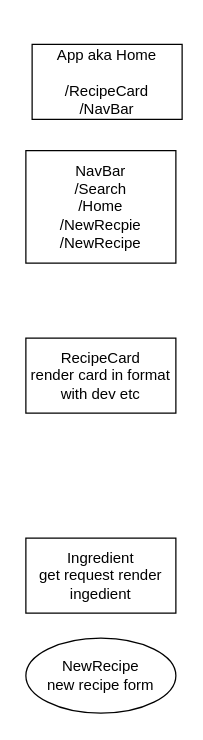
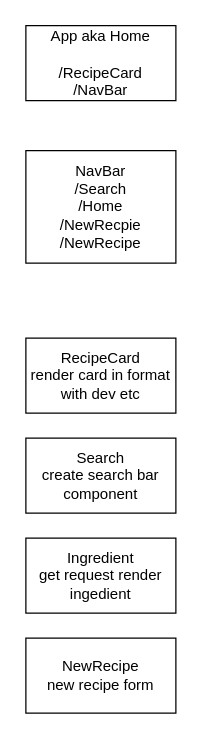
- <mxCell id="4" value="App aka Home&lt;br&gt;&lt;br&gt;/RecipeCard&lt;br&gt;/NavBar" style="rounded=0;whiteSpace=wrap;html=1;" parent="1" vertex="1"><mxGeometry x="25" y="35" width="120" height="60" as="geometry" /></mxCell>
+ <mxCell id="4" value="App aka Home&lt;br&gt;&lt;br&gt;/RecipeCard&lt;br&gt;/NavBar" style="rounded=0;whiteSpace=wrap;html=1;" parent="1" vertex="1"><mxGeometry x="20" y="20" width="120" height="60" as="geometry" /></mxCell>
+ <mxCell id="5" value="Search&lt;br&gt;create search bar component" style="rounded=0;whiteSpace=wrap;html=1;" parent="1" vertex="1"><mxGeometry x="20" y="350" width="120" height="60" as="geometry" /></mxCell>
- <mxCell id="7" value="NewRecipe&lt;br&gt;new recipe form" style="ellipse;whiteSpace=wrap;html=1;" vertex="1" parent="1"><mxGeometry x="20" y="510" width="120" height="60" as="geometry" /></mxCell>
+ <mxCell id="7" value="NewRecipe&lt;br&gt;new recipe form" style="rounded=0;whiteSpace=wrap;html=1;" vertex="1" parent="1"><mxGeometry x="20" y="510" width="120" height="60" as="geometry" /></mxCell>
